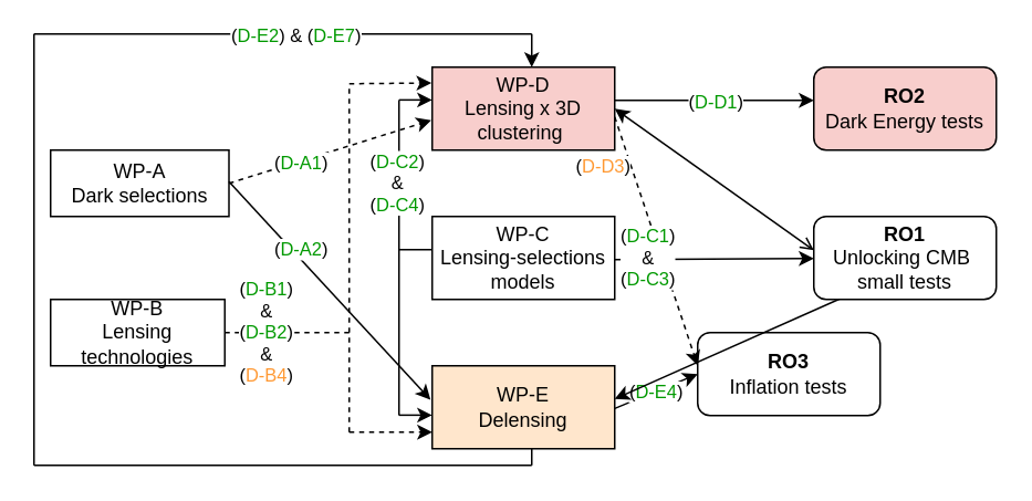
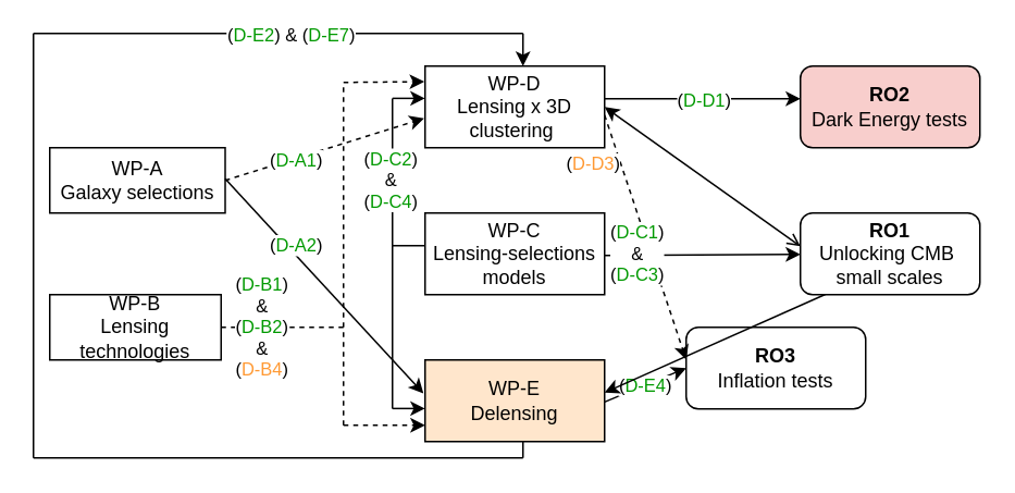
- <mxCell id="7" value="WP-D&lt;div&gt;Lensing x 3D clustering&amp;nbsp;&lt;/div&gt;" style="rounded=0;whiteSpace=wrap;html=1;fillColor=#f8cecc;" parent="1" vertex="1"><mxGeometry x="260" y="40" width="110" height="50" as="geometry" /></mxCell>
+ <mxCell id="7" value="WP-D&lt;div&gt;Lensing x 3D clustering&amp;nbsp;&lt;/div&gt;" style="rounded=0;whiteSpace=wrap;html=1;" parent="1" vertex="1"><mxGeometry x="260" y="40" width="110" height="50" as="geometry" /></mxCell>
- <mxCell id="5" value="WP-A&lt;div&gt;Dark selections&lt;/div&gt;" style="rounded=0;whiteSpace=wrap;html=1;" parent="1" vertex="1"><mxGeometry x="30" y="90" width="107.5" height="40" as="geometry" /></mxCell>
+ <mxCell id="5" value="WP-A&lt;div&gt;Galaxy selections&lt;/div&gt;" style="rounded=0;whiteSpace=wrap;html=1;" parent="1" vertex="1"><mxGeometry x="30" y="90" width="107.5" height="40" as="geometry" /></mxCell>
- <mxCell id="39" value="&lt;b&gt;RO1&lt;/b&gt;&lt;div&gt;Unlocking CMB&amp;nbsp;&lt;/div&gt;&lt;div&gt;small tests&lt;/div&gt;" style="rounded=1;whiteSpace=wrap;html=1;" parent="1" vertex="1"><mxGeometry x="490" y="130" width="110" height="50" as="geometry" /></mxCell>
+ <mxCell id="39" value="&lt;b&gt;RO1&lt;/b&gt;&lt;div&gt;Unlocking CMB&amp;nbsp;&lt;/div&gt;&lt;div&gt;small scales&lt;/div&gt;" style="rounded=1;whiteSpace=wrap;html=1;" parent="1" vertex="1"><mxGeometry x="490" y="130" width="110" height="50" as="geometry" /></mxCell>
